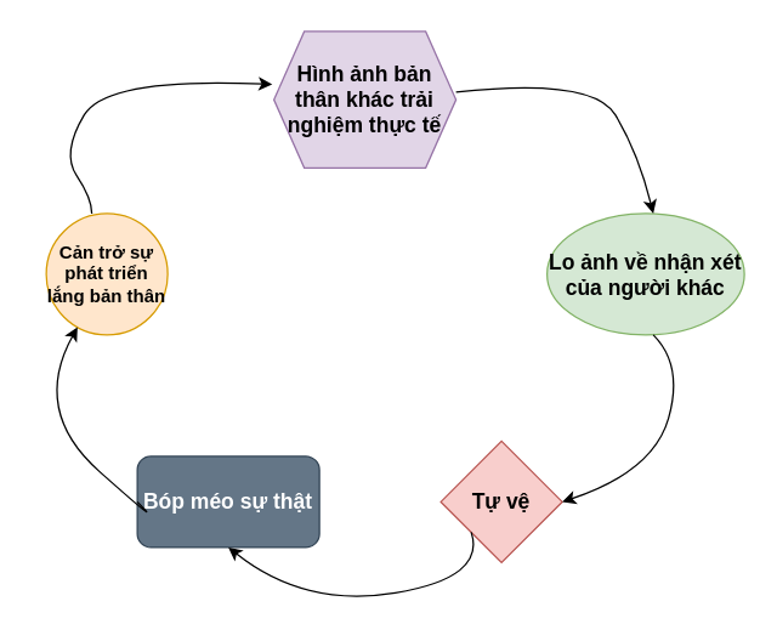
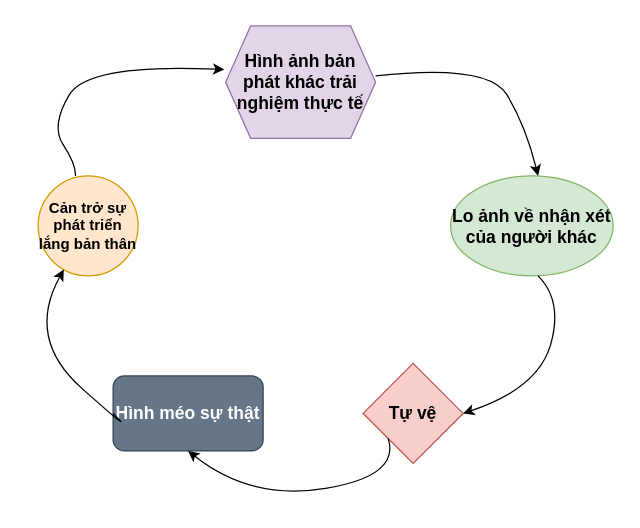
- <mxCell id="3" value="&lt;font style=&quot;font-size: 14px;&quot;&gt;&lt;b&gt;Hình ảnh bản thân khác trải nghiệm thực tế&lt;/b&gt;&lt;/font&gt;" style="shape=hexagon;perimeter=hexagonPerimeter2;whiteSpace=wrap;html=1;fixedSize=1;fillColor=#e1d5e7;strokeColor=#9673a6;" vertex="1" parent="1"><mxGeometry x="180" y="20" width="120" height="90" as="geometry" /></mxCell>
+ <mxCell id="3" value="&lt;font style=&quot;font-size: 14px;&quot;&gt;&lt;b&gt;Hình ảnh bản phát khác trải nghiệm thực tế&lt;/b&gt;&lt;/font&gt;" style="shape=hexagon;perimeter=hexagonPerimeter2;whiteSpace=wrap;html=1;fixedSize=1;fillColor=#e1d5e7;strokeColor=#9673a6;" vertex="1" parent="1"><mxGeometry x="180" y="20" width="120" height="90" as="geometry" /></mxCell>
- <mxCell id="5" value="&lt;b&gt;&lt;font style=&quot;font-size: 14px;&quot;&gt;Bóp méo sự thật&lt;/font&gt;&lt;/b&gt;" style="rounded=1;whiteSpace=wrap;html=1;fillColor=#647687;fontColor=#ffffff;strokeColor=#314354;" vertex="1" parent="1"><mxGeometry x="90" y="300" width="120" height="60" as="geometry" /></mxCell>
+ <mxCell id="5" value="&lt;b&gt;&lt;font style=&quot;font-size: 14px;&quot;&gt;Hình méo sự thật&lt;/font&gt;&lt;/b&gt;" style="rounded=1;whiteSpace=wrap;html=1;fillColor=#647687;fontColor=#ffffff;strokeColor=#314354;" vertex="1" parent="1"><mxGeometry x="90" y="300" width="120" height="60" as="geometry" /></mxCell>
